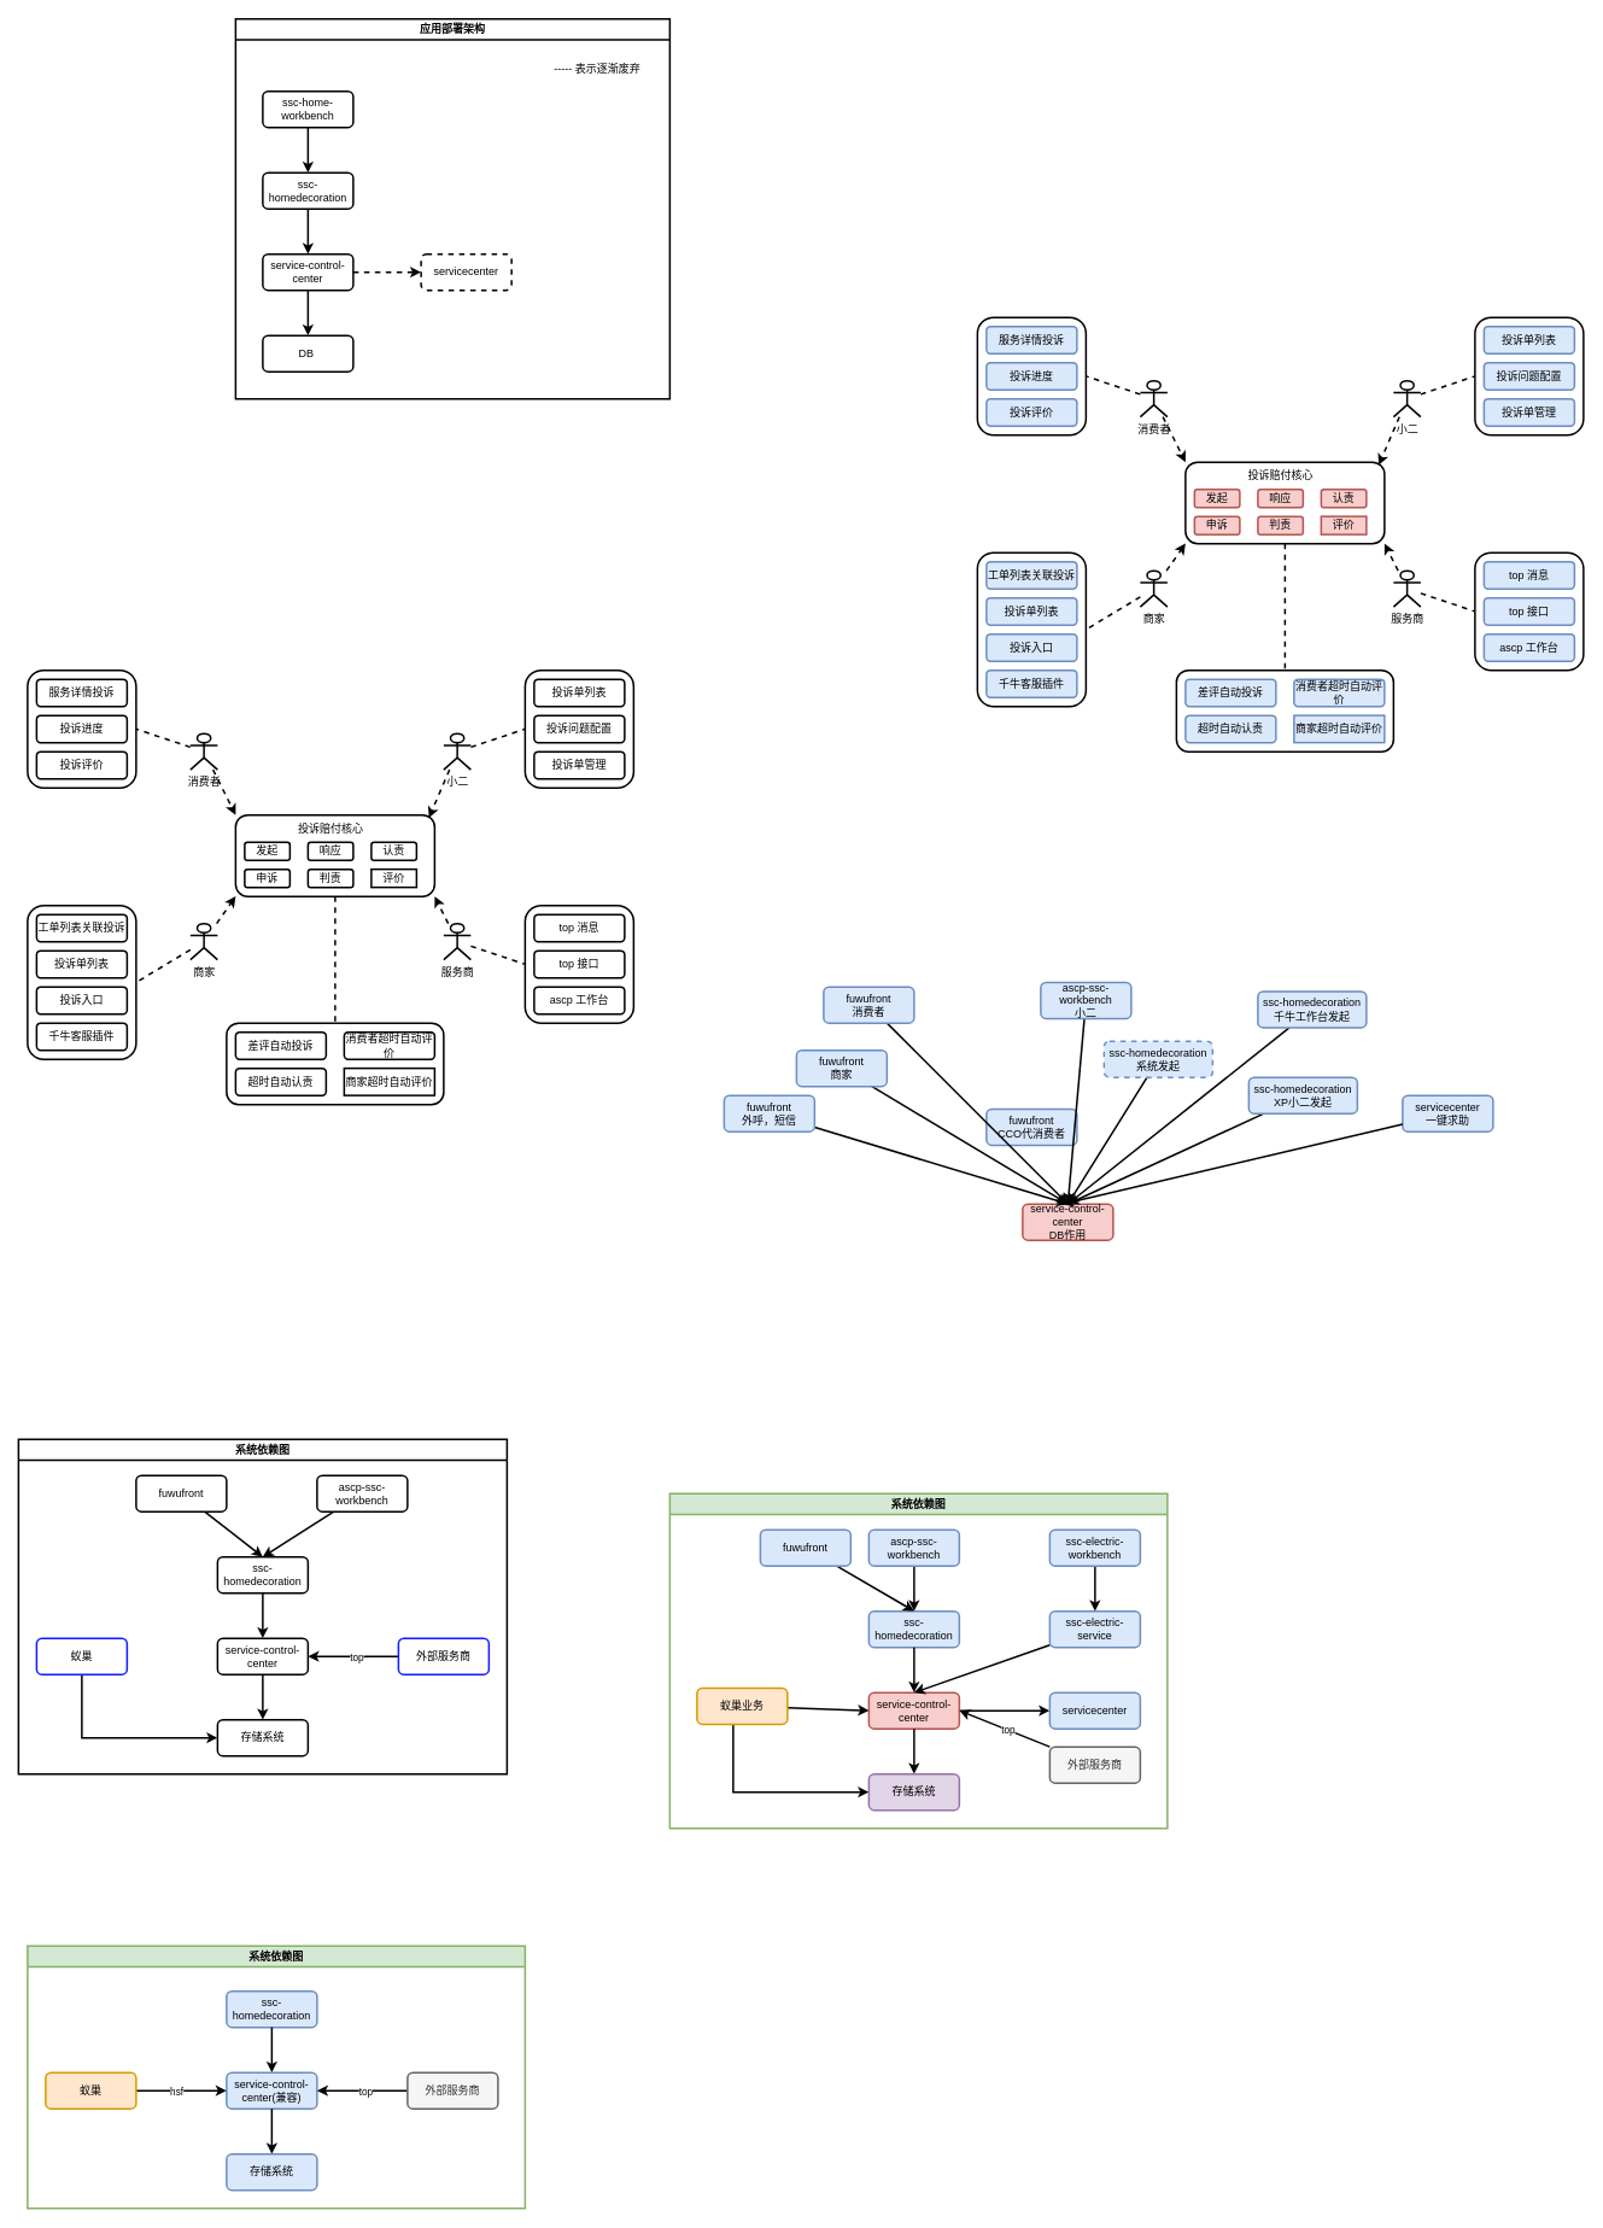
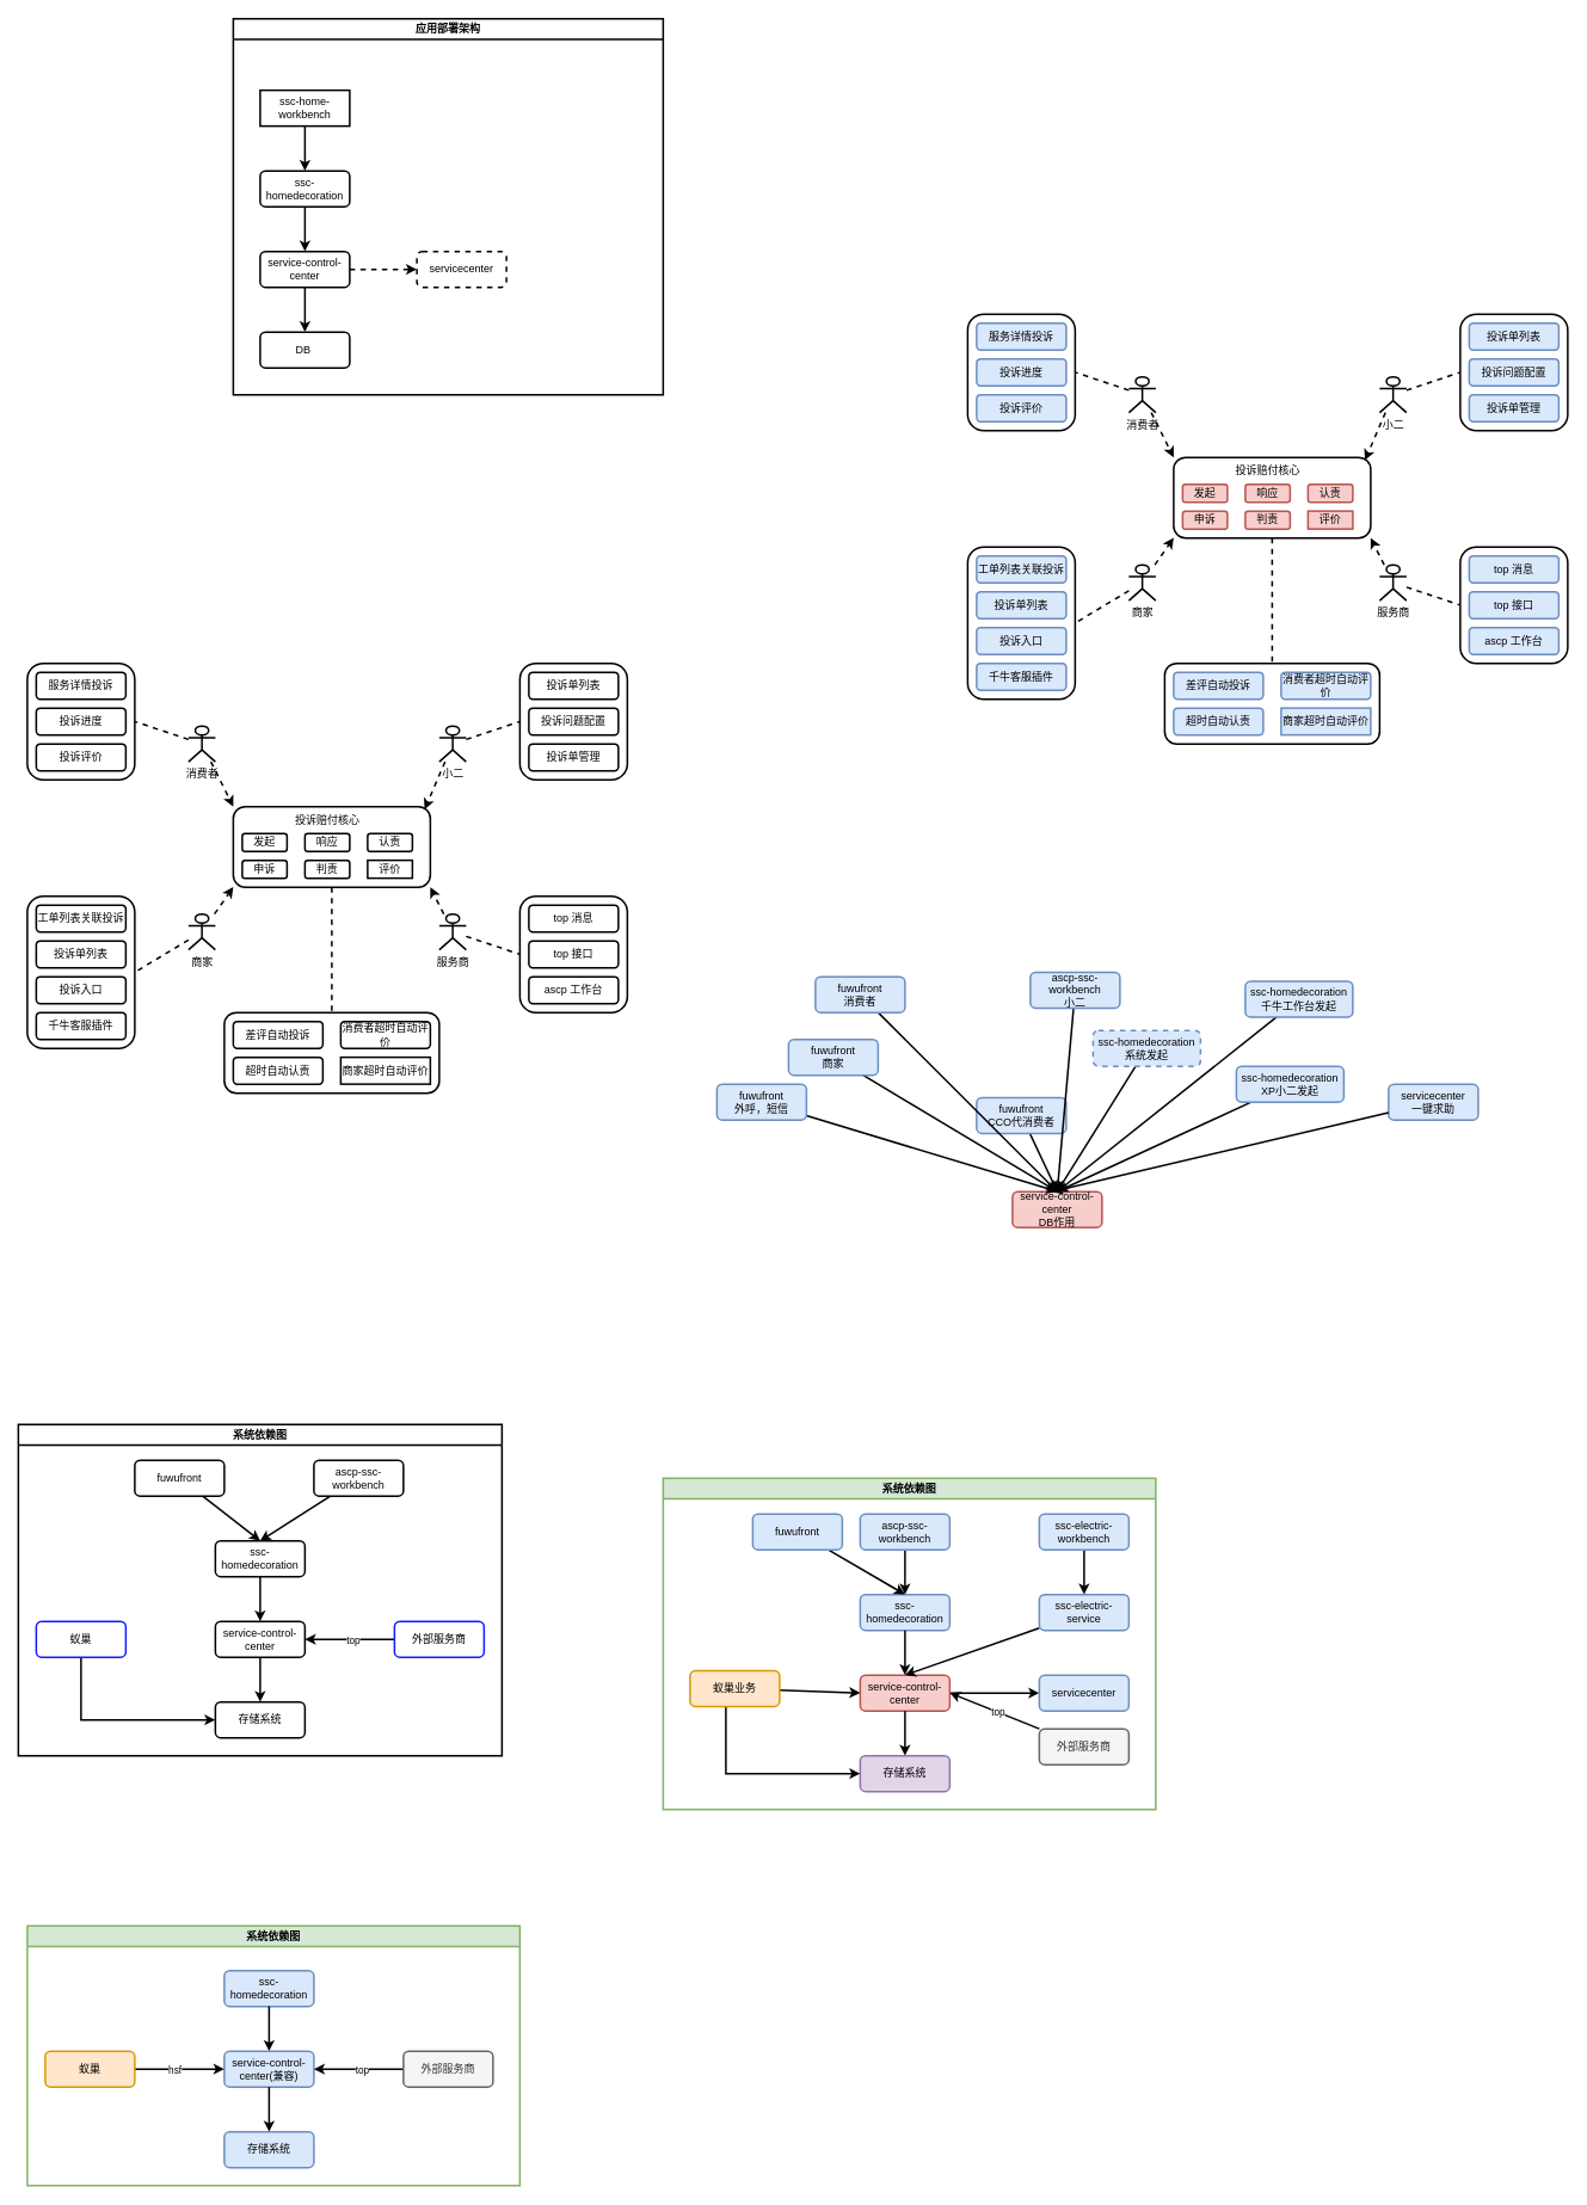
- <mxCell id="12" value="----- 表示逐渐废弃" style="text;html=1;strokeColor=none;fillColor=none;align=center;verticalAlign=middle;whiteSpace=wrap;rounded=0;" parent="2" vertex="1"><mxGeometry x="330" y="40" width="140" height="30" as="geometry" /></mxCell>
- <mxCell id="4" value="ssc-home-workbench" style="rounded=1;whiteSpace=wrap;html=1;strokeWidth=2;" parent="2" vertex="1"><mxGeometry x="30" y="80" width="100" height="40" as="geometry" /></mxCell>
+ <mxCell id="4" value="ssc-home-workbench" style="whiteSpace=wrap;html=1;strokeWidth=2;rounded=0;" parent="2" vertex="1"><mxGeometry x="30" y="80" width="100" height="40" as="geometry" /></mxCell>
+ <mxCell id="106" style="rounded=0;orthogonalLoop=1;jettySize=auto;html=1;entryX=0.5;entryY=0;entryDx=0;entryDy=0;strokeWidth=2;" edge="1" parent="1" source="107" target="113"><mxGeometry relative="1" as="geometry" /></mxCell>
